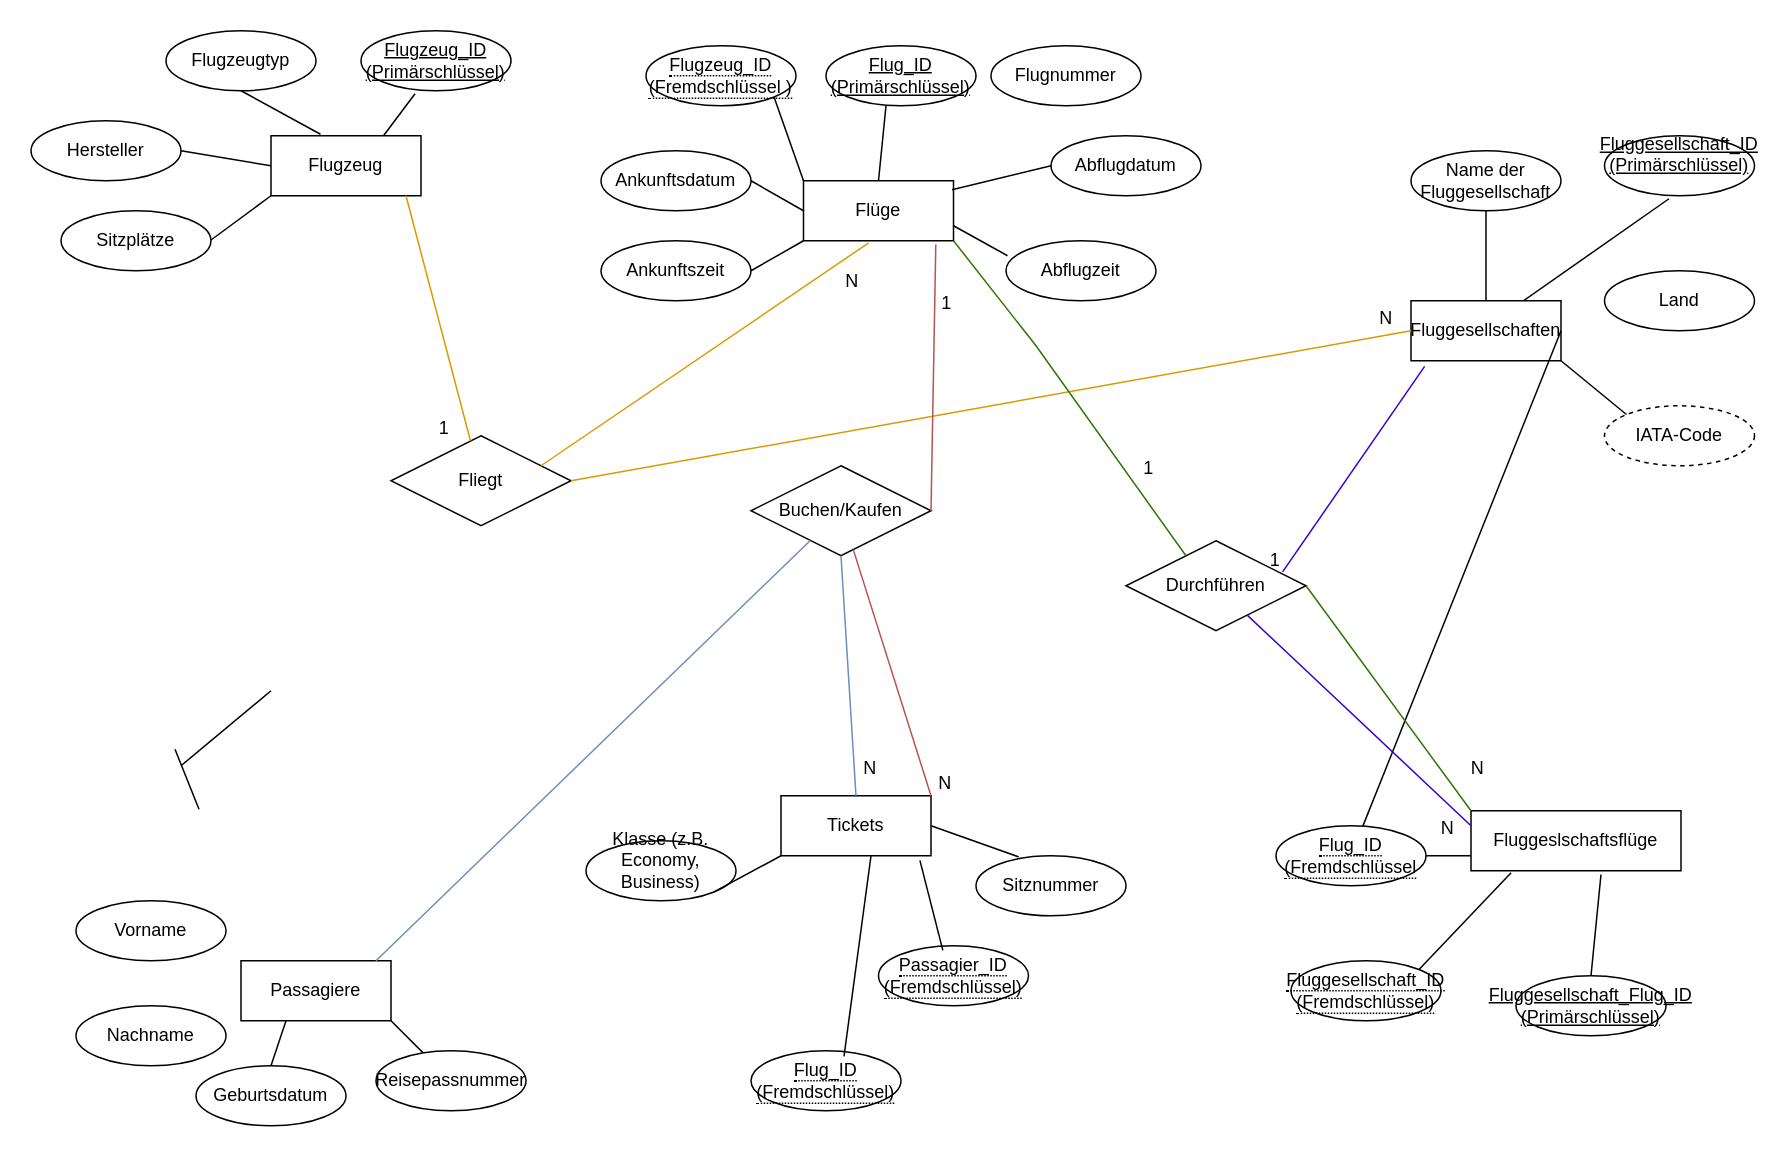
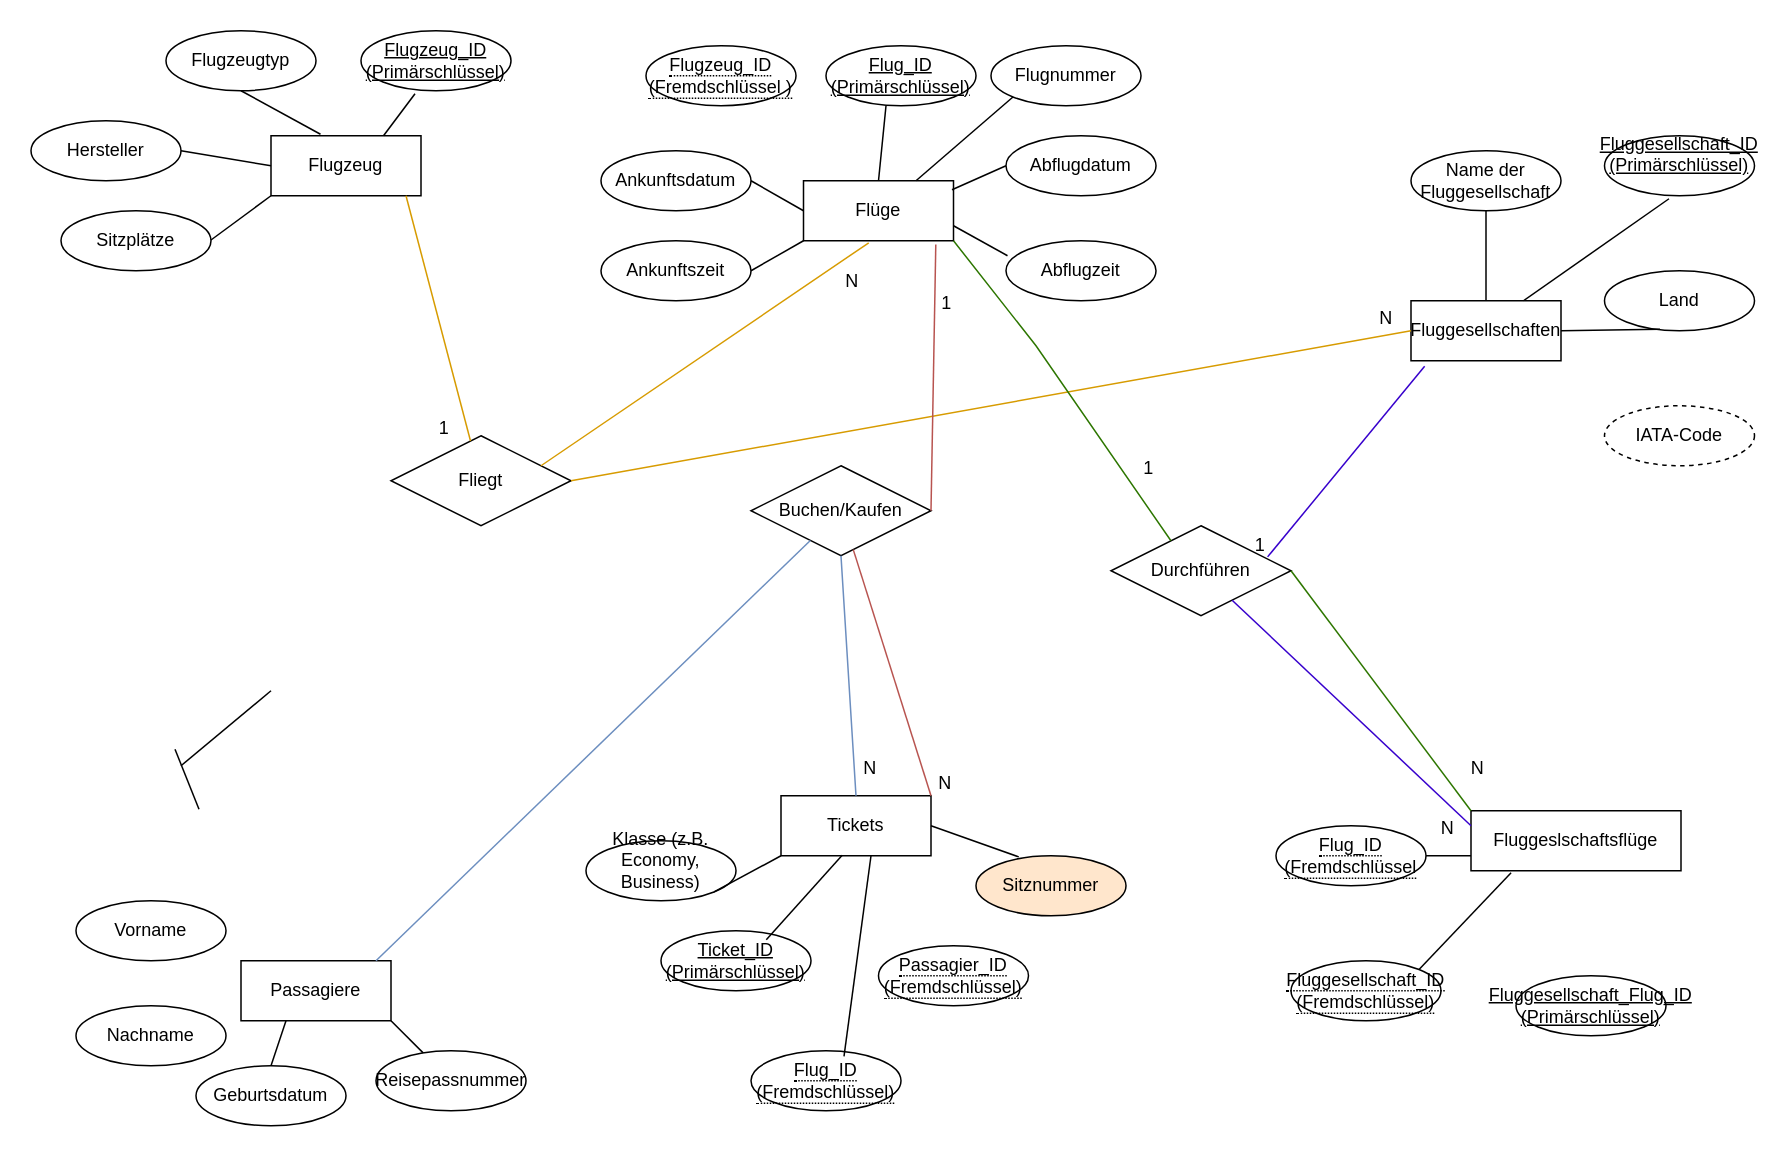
- <mxCell id="24" value="" style="endArrow=none;html=1;rounded=0;entryX=0;entryY=0;entryDx=0;entryDy=0;exitX=1;exitY=1;exitDx=0;exitDy=0;" parent="1" source="16" target="3" edge="1"><mxGeometry relative="1" as="geometry"><mxPoint x="510" y="130" as="sourcePoint" /><mxPoint x="545" y="150" as="targetPoint" /></mxGeometry></mxCell>
+ <mxCell id="26" value="" style="endArrow=none;html=1;rounded=0;entryX=0.75;entryY=0;entryDx=0;entryDy=0;exitX=0;exitY=1;exitDx=0;exitDy=0;" parent="1" source="17" target="3" edge="1"><mxGeometry relative="1" as="geometry"><mxPoint x="600" y="80" as="sourcePoint" /><mxPoint x="595" y="130" as="targetPoint" /></mxGeometry></mxCell>
- <mxCell id="18" value="Abflugdatum" style="ellipse;whiteSpace=wrap;html=1;align=center;" parent="1" vertex="1"><mxGeometry x="700" y="90" width="100" height="40" as="geometry" /></mxCell>
+ <mxCell id="18" value="Abflugdatum" style="ellipse;whiteSpace=wrap;html=1;align=center;" parent="1" vertex="1"><mxGeometry x="670" y="90" width="100" height="40" as="geometry" /></mxCell>
- <mxCell id="36" value="" style="endArrow=none;html=1;rounded=0;entryX=0;entryY=0;entryDx=0;entryDy=0;exitX=1;exitY=1;exitDx=0;exitDy=0;" parent="1" source="4" target="32" edge="1"><mxGeometry relative="1" as="geometry"><mxPoint x="1050" y="230" as="sourcePoint" /><mxPoint x="1116" y="229" as="targetPoint" /></mxGeometry></mxCell>
- <mxCell id="35" value="" style="endArrow=none;html=1;rounded=0;exitX=1;exitY=0.5;exitDx=0;exitDy=0;" parent="1" source="4" target="58" edge="1"><mxGeometry relative="1" as="geometry"><mxPoint x="1035" y="207" as="sourcePoint" /><mxPoint x="1122" y="142" as="targetPoint" /></mxGeometry></mxCell>
+ <mxCell id="35" value="" style="endArrow=none;html=1;rounded=0;entryX=0.37;entryY=0.975;entryDx=0;entryDy=0;entryPerimeter=0;exitX=1;exitY=0.5;exitDx=0;exitDy=0;" parent="1" source="4" target="31" edge="1"><mxGeometry relative="1" as="geometry"><mxPoint x="1035" y="207" as="sourcePoint" /><mxPoint x="1122" y="142" as="targetPoint" /></mxGeometry></mxCell>
- <mxCell id="77" value="Durchführen" style="shape=rhombus;perimeter=rhombusPerimeter;whiteSpace=wrap;html=1;align=center;" parent="1" vertex="1"><mxGeometry x="750" y="360" width="120" height="60" as="geometry" /></mxCell>
+ <mxCell id="77" value="Durchführen" style="shape=rhombus;perimeter=rhombusPerimeter;whiteSpace=wrap;html=1;align=center;" parent="1" vertex="1"><mxGeometry x="740" y="350" width="120" height="60" as="geometry" /></mxCell>
- <mxCell id="49" value="Sitznummer" style="ellipse;whiteSpace=wrap;html=1;align=center;" parent="1" vertex="1"><mxGeometry x="650" y="570" width="100" height="40" as="geometry" /></mxCell>
+ <mxCell id="49" value="Sitznummer" style="ellipse;whiteSpace=wrap;html=1;align=center;fillColor=#ffe6cc;" parent="1" vertex="1"><mxGeometry x="650" y="570" width="100" height="40" as="geometry" /></mxCell>
+ <mxCell id="52" value="" style="endArrow=none;html=1;rounded=0;entryX=0.702;entryY=0.151;entryDx=0;entryDy=0;exitX=0.408;exitY=0.99;exitDx=0;exitDy=0;exitPerimeter=0;entryPerimeter=0;" parent="1" source="5" target="46" edge="1"><mxGeometry relative="1" as="geometry"><mxPoint x="530" y="580" as="sourcePoint" /><mxPoint x="495" y="604" as="targetPoint" /></mxGeometry></mxCell>
- <mxCell id="54" value="" style="endArrow=none;html=1;rounded=0;entryX=0.429;entryY=0.078;entryDx=0;entryDy=0;exitX=0.926;exitY=1.078;exitDx=0;exitDy=0;exitPerimeter=0;entryPerimeter=0;" parent="1" source="5" target="47" edge="1"><mxGeometry relative="1" as="geometry"><mxPoint x="571" y="580" as="sourcePoint" /><mxPoint x="520" y="636" as="targetPoint" /></mxGeometry></mxCell>
- <mxCell id="61" value="" style="endArrow=none;html=1;rounded=0;exitX=0.619;exitY=1.063;exitDx=0;exitDy=0;entryX=0.5;entryY=0;entryDx=0;entryDy=0;exitPerimeter=0;" parent="1" source="6" target="56" edge="1"><mxGeometry relative="1" as="geometry"><mxPoint x="1017" y="591" as="sourcePoint" /><mxPoint x="955" y="656" as="targetPoint" /></mxGeometry></mxCell>
+ <mxCell id="46" value="Ticket_ID (Primärschlüssel)" style="ellipse;whiteSpace=wrap;html=1;align=center;fontStyle=4;" parent="1" vertex="1"><mxGeometry x="440" y="620" width="100" height="40" as="geometry" /></mxCell>
